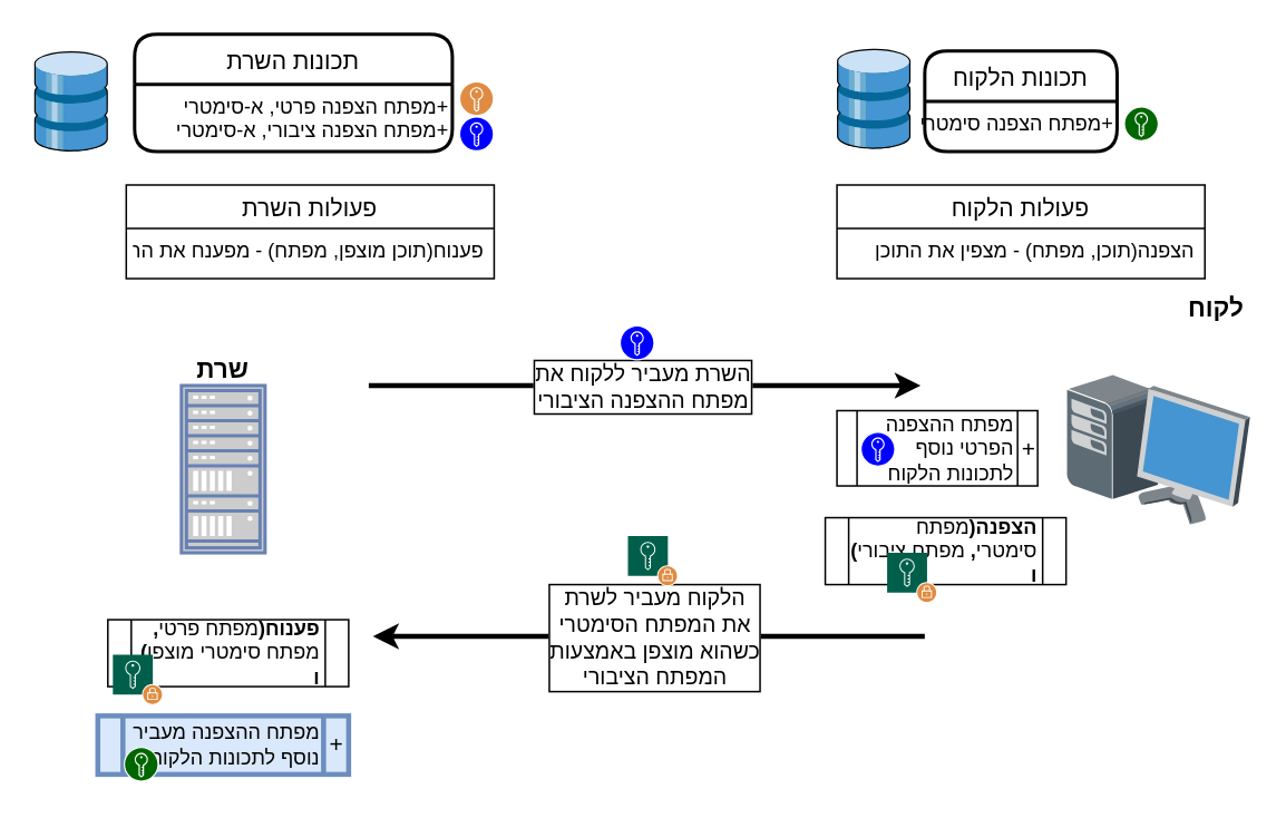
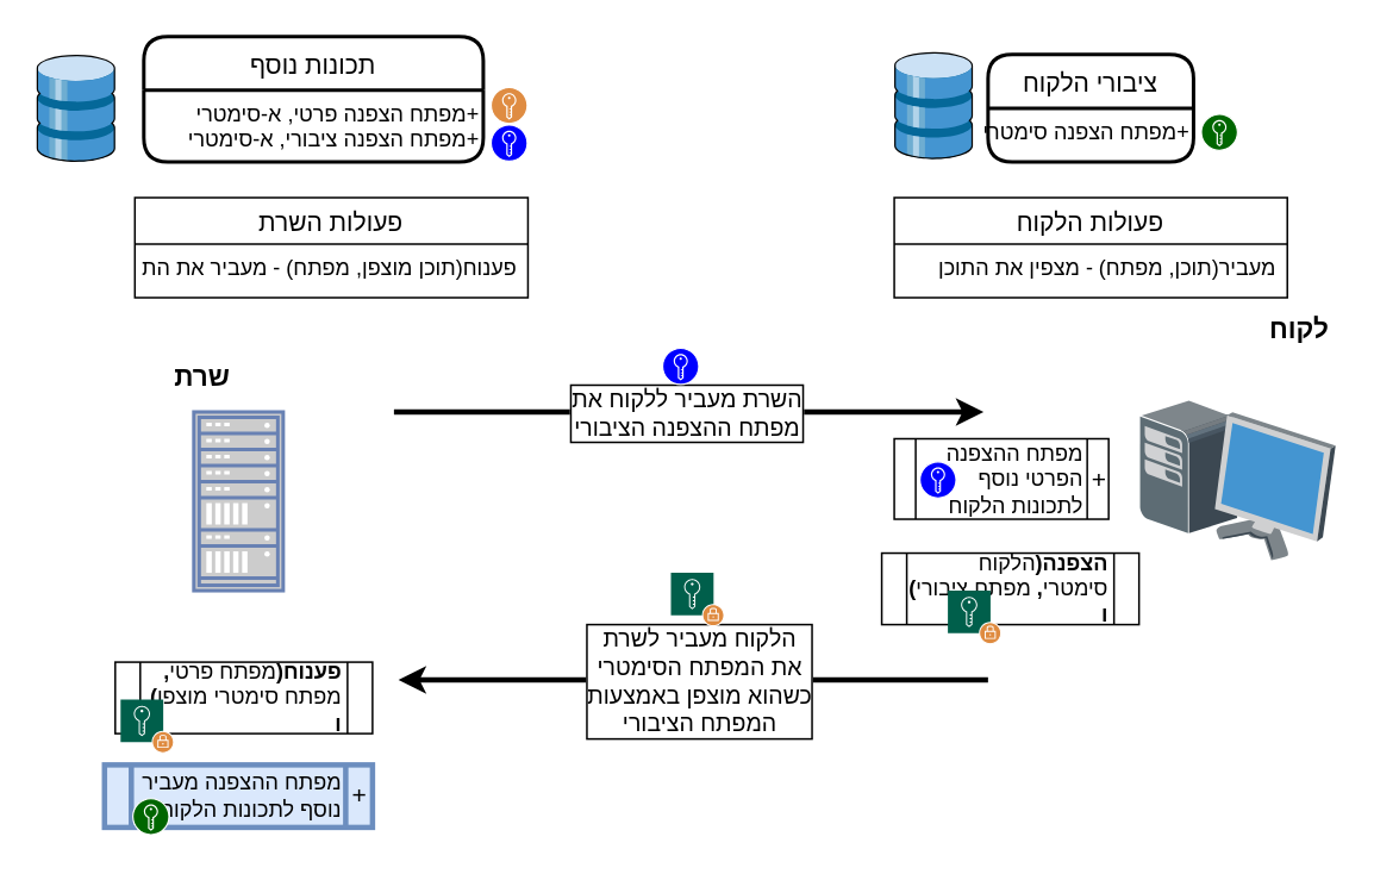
- <mxCell id="4" value="תכונות השרת" style="swimlane;childLayout=stackLayout;horizontal=1;startSize=30;horizontalStack=0;rounded=1;fontSize=14;fontStyle=0;strokeWidth=2;resizeParent=0;resizeLast=1;shadow=0;dashed=0;align=center;" parent="1" vertex="1"><mxGeometry x="80" y="20" width="190" height="70" as="geometry" /></mxCell>
+ <mxCell id="4" value="תכונות נוסף" style="swimlane;childLayout=stackLayout;horizontal=1;startSize=30;horizontalStack=0;rounded=1;fontSize=14;fontStyle=0;strokeWidth=2;resizeParent=0;resizeLast=1;shadow=0;dashed=0;align=center;" parent="1" vertex="1"><mxGeometry x="80" y="20" width="190" height="70" as="geometry" /></mxCell>
- <mxCell id="8" value="תכונות הלקוח" style="swimlane;childLayout=stackLayout;horizontal=1;startSize=30;horizontalStack=0;rounded=1;fontSize=14;fontStyle=0;strokeWidth=2;resizeParent=0;resizeLast=1;shadow=0;dashed=0;align=center;" parent="1" vertex="1"><mxGeometry x="552.5" y="30" width="115" height="60" as="geometry" /></mxCell>
+ <mxCell id="8" value="ציבורי הלקוח" style="swimlane;childLayout=stackLayout;horizontal=1;startSize=30;horizontalStack=0;rounded=1;fontSize=14;fontStyle=0;strokeWidth=2;resizeParent=0;resizeLast=1;shadow=0;dashed=0;align=center;" parent="1" vertex="1"><mxGeometry x="552.5" y="30" width="115" height="60" as="geometry" /></mxCell>
- <mxCell id="7" value="פענוח(תוכן מוצפן, מפתח) - מפענח את התוכן" style="text;strokeColor=none;fillColor=none;spacingLeft=4;spacingRight=4;overflow=hidden;rotatable=0;points=[[0,0.5],[1,0.5]];portConstraint=eastwest;fontSize=12;align=right;" parent="6" vertex="1"><mxGeometry y="26" width="220" height="30" as="geometry" /></mxCell>
+ <mxCell id="7" value="פענוח(תוכן מוצפן, מפתח) - מעביר את התוכן" style="text;strokeColor=none;fillColor=none;spacingLeft=4;spacingRight=4;overflow=hidden;rotatable=0;points=[[0,0.5],[1,0.5]];portConstraint=eastwest;fontSize=12;align=right;" parent="6" vertex="1"><mxGeometry y="26" width="220" height="30" as="geometry" /></mxCell>
- <mxCell id="11" value="הצפנה(תוכן, מפתח) - מצפין את התוכן" style="text;strokeColor=none;fillColor=none;spacingLeft=4;spacingRight=4;overflow=hidden;rotatable=0;points=[[0,0.5],[1,0.5]];portConstraint=eastwest;fontSize=12;align=right;labelBackgroundColor=#ffffff;" parent="10" vertex="1"><mxGeometry y="26" width="220" height="30" as="geometry" /></mxCell>
+ <mxCell id="11" value="מעביר(תוכן, מפתח) - מצפין את התוכן" style="text;strokeColor=none;fillColor=none;spacingLeft=4;spacingRight=4;overflow=hidden;rotatable=0;points=[[0,0.5],[1,0.5]];portConstraint=eastwest;fontSize=12;align=right;labelBackgroundColor=#ffffff;" parent="10" vertex="1"><mxGeometry y="26" width="220" height="30" as="geometry" /></mxCell>
- <mxCell id="34" value="&lt;b&gt;&lt;font style=&quot;font-size: 15px&quot;&gt;שרת&lt;/font&gt;&lt;/b&gt;" style="text;html=1;strokeColor=none;fillColor=none;align=center;verticalAlign=middle;whiteSpace=wrap;rounded=0;labelBackgroundColor=none;" parent="1" vertex="1"><mxGeometry x="113" y="210" width="40" height="20" as="geometry" /></mxCell>
+ <mxCell id="34" value="&lt;b&gt;&lt;font style=&quot;font-size: 15px&quot;&gt;שרת&lt;/font&gt;&lt;/b&gt;" style="text;html=1;strokeColor=none;fillColor=none;align=center;verticalAlign=middle;whiteSpace=wrap;rounded=0;labelBackgroundColor=none;" parent="1" vertex="1"><mxGeometry x="93" y="200" width="40" height="20" as="geometry" /></mxCell>
- <mxCell id="19" value="&lt;b&gt;הצפנה(&lt;/b&gt;מפתח סימטרי&lt;b&gt;,&lt;/b&gt; מפתח ציבורי&lt;b&gt;) ו&lt;/b&gt;" style="shape=process;whiteSpace=wrap;html=1;backgroundOutline=1;labelBackgroundColor=none;align=right;" parent="1" vertex="1"><mxGeometry x="493" y="309" width="144" height="40" as="geometry" /></mxCell>
+ <mxCell id="19" value="&lt;b&gt;הצפנה(&lt;/b&gt;הלקוח סימטרי&lt;b&gt;,&lt;/b&gt; מפתח ציבורי&lt;b&gt;) ו&lt;/b&gt;" style="shape=process;whiteSpace=wrap;html=1;backgroundOutline=1;labelBackgroundColor=none;align=right;" parent="1" vertex="1"><mxGeometry x="493" y="309" width="144" height="40" as="geometry" /></mxCell>
